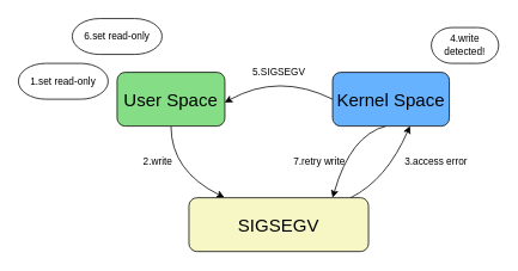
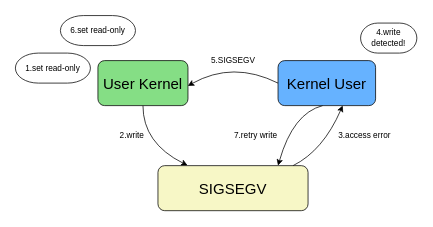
- <mxCell id="13" value="&lt;span style=&quot;font-size: 20px&quot;&gt;User&amp;nbsp;&lt;/span&gt;&lt;span style=&quot;font-size: 20px&quot;&gt;Space&lt;/span&gt;" style="rounded=1;whiteSpace=wrap;html=1;fontSize=11;strokeColor=#000000;strokeWidth=1;fillColor=#85DE85;gradientColor=none;" parent="1" vertex="1"><mxGeometry x="130" y="80" width="120" height="60" as="geometry" /></mxCell>
+ <mxCell id="13" value="&lt;span style=&quot;font-size: 20px&quot;&gt;User&amp;nbsp;&lt;/span&gt;&lt;span style=&quot;font-size: 20px&quot;&gt;Kernel&lt;/span&gt;" style="rounded=1;whiteSpace=wrap;html=1;fontSize=11;strokeColor=#000000;strokeWidth=1;fillColor=#85DE85;gradientColor=none;" parent="1" vertex="1"><mxGeometry x="130" y="80" width="120" height="60" as="geometry" /></mxCell>
- <mxCell id="14" value="&lt;font style=&quot;font-size: 20px&quot;&gt;Kernel Space&lt;/font&gt;" style="rounded=1;whiteSpace=wrap;html=1;fontSize=11;strokeColor=#000000;strokeWidth=1;fillColor=#66B2FF;gradientColor=none;" parent="1" vertex="1"><mxGeometry x="370" y="80" width="130" height="60" as="geometry" /></mxCell>
+ <mxCell id="14" value="&lt;font style=&quot;font-size: 20px&quot;&gt;Kernel User&lt;/font&gt;" style="rounded=1;whiteSpace=wrap;html=1;fontSize=11;strokeColor=#000000;strokeWidth=1;fillColor=#66B2FF;gradientColor=none;" parent="1" vertex="1"><mxGeometry x="370" y="80" width="130" height="60" as="geometry" /></mxCell>
- <mxCell id="5" value="7.retry write" style="text;html=1;align=center;verticalAlign=middle;resizable=0;points=[];autosize=1;strokeColor=none;fillColor=none;fontSize=11;" parent="1" vertex="1"><mxGeometry x="315" y="170" width="80" height="20" as="geometry" /></mxCell>
+ <mxCell id="5" value="7.retry write" style="text;html=1;align=center;verticalAlign=middle;resizable=0;points=[];autosize=1;strokeColor=none;fillColor=none;fontSize=11;" parent="1" vertex="1"><mxGeometry x="300" y="170" width="80" height="20" as="geometry" /></mxCell>
